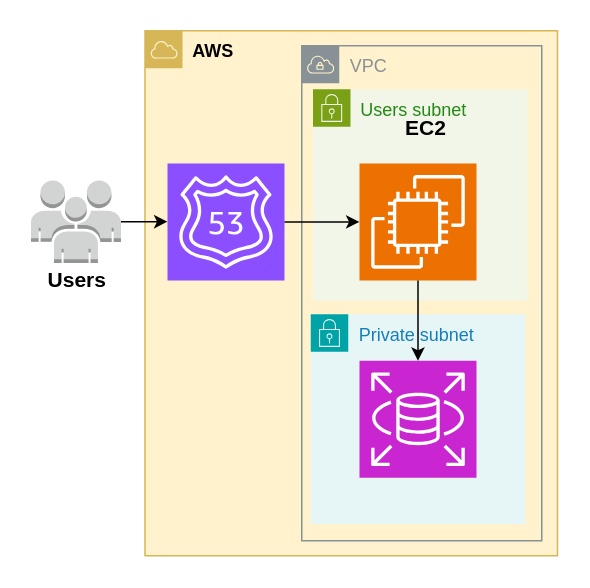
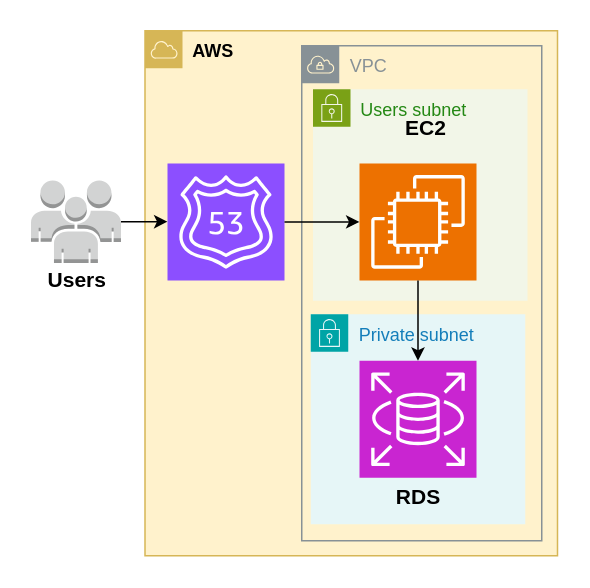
+ <mxCell id="13" value="&lt;span style=&quot;font-size: 14px;&quot;&gt;RDS&lt;/span&gt;" style="text;html=1;strokeColor=none;fillColor=none;align=center;verticalAlign=middle;whiteSpace=wrap;rounded=0;fontStyle=1" vertex="1" parent="1"><mxGeometry x="227.5" y="318" width="101" height="26.43" as="geometry" /></mxCell>
